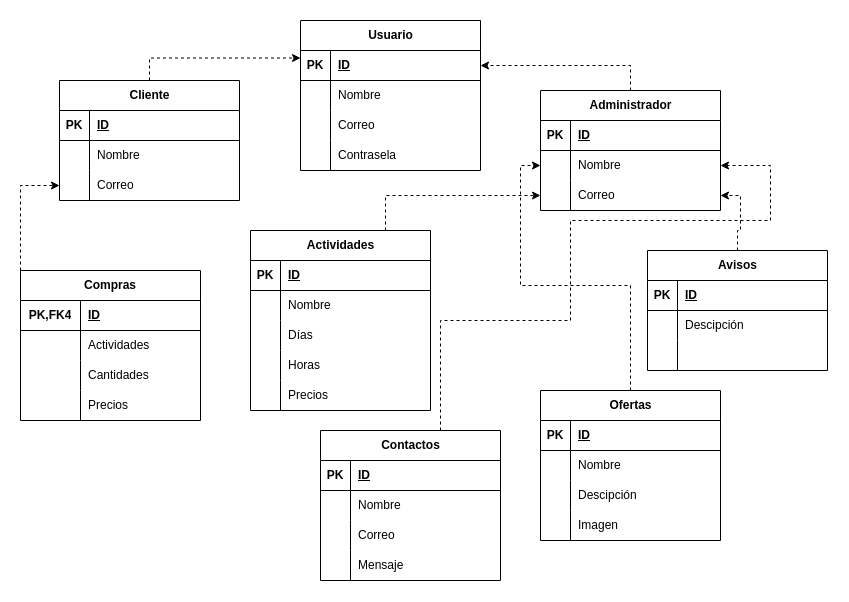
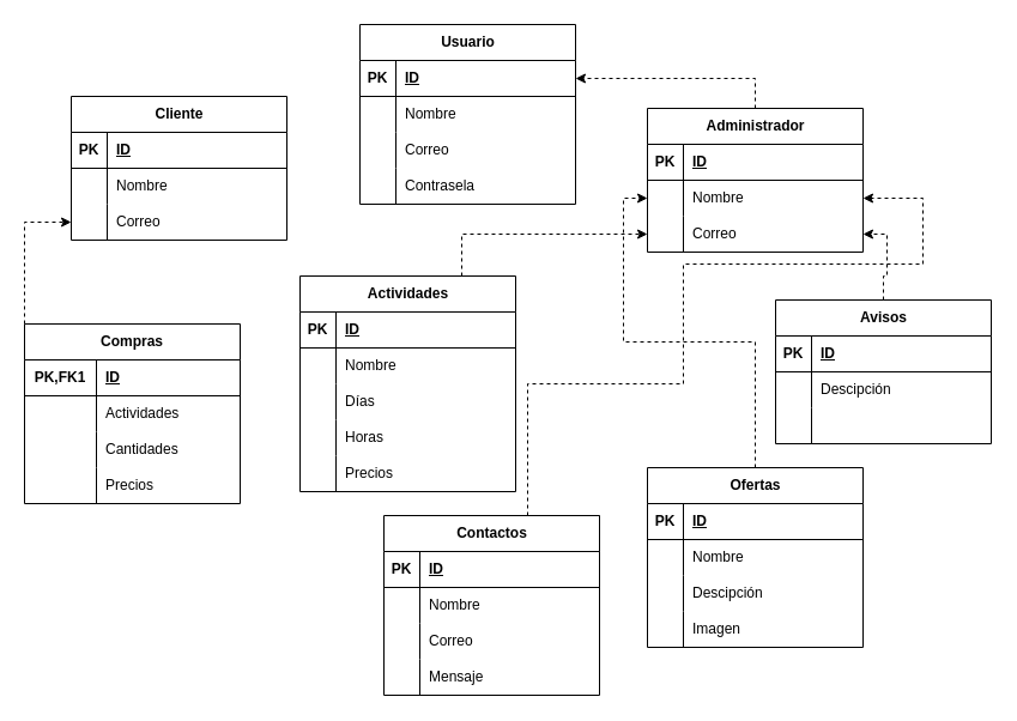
- <mxCell id="15" style="edgeStyle=orthogonalEdgeStyle;rounded=0;orthogonalLoop=1;jettySize=auto;html=1;exitX=0.5;exitY=0;exitDx=0;exitDy=0;entryX=0;entryY=0.25;entryDx=0;entryDy=0;dashed=1;" parent="1" source="16" target="2" edge="1"><mxGeometry relative="1" as="geometry" /></mxCell>
- <mxCell id="82" value="PK,FK4" style="shape=partialRectangle;connectable=0;fillColor=none;top=0;left=0;bottom=0;right=0;fontStyle=1;overflow=hidden;html=1;whiteSpace=wrap;" vertex="1" parent="81"><mxGeometry width="60" height="30" as="geometry"><mxRectangle width="60" height="30" as="alternateBounds" /></mxGeometry></mxCell>
+ <mxCell id="82" value="PK,FK1" style="shape=partialRectangle;connectable=0;fillColor=none;top=0;left=0;bottom=0;right=0;fontStyle=1;overflow=hidden;html=1;whiteSpace=wrap;" vertex="1" parent="81"><mxGeometry width="60" height="30" as="geometry"><mxRectangle width="60" height="30" as="alternateBounds" /></mxGeometry></mxCell>
